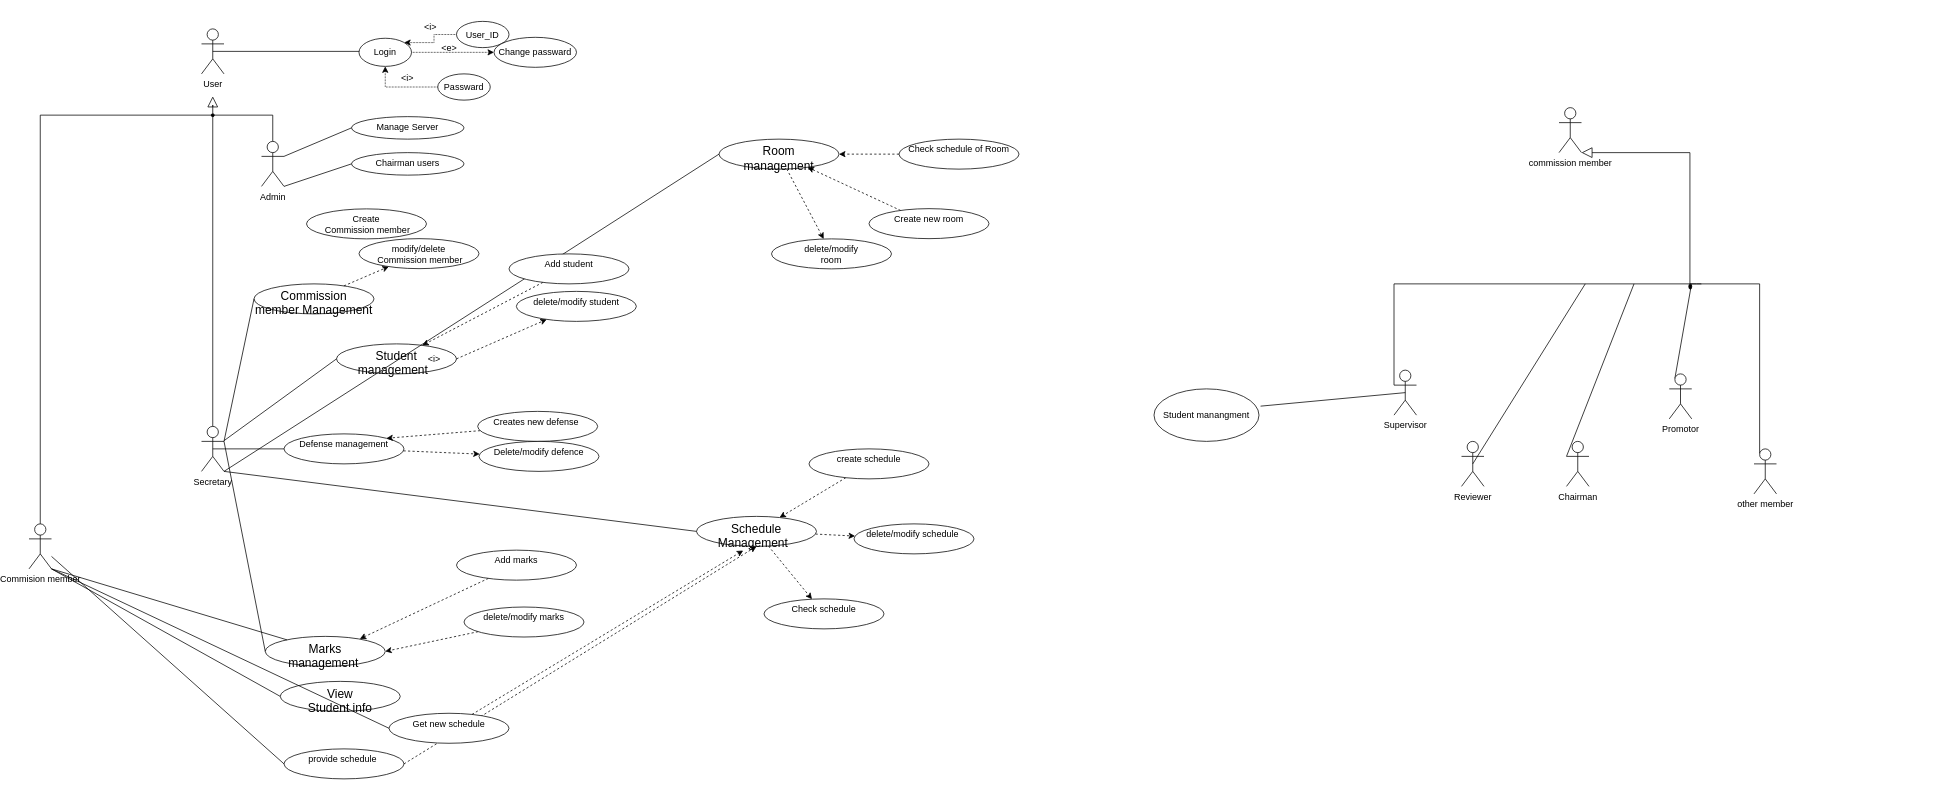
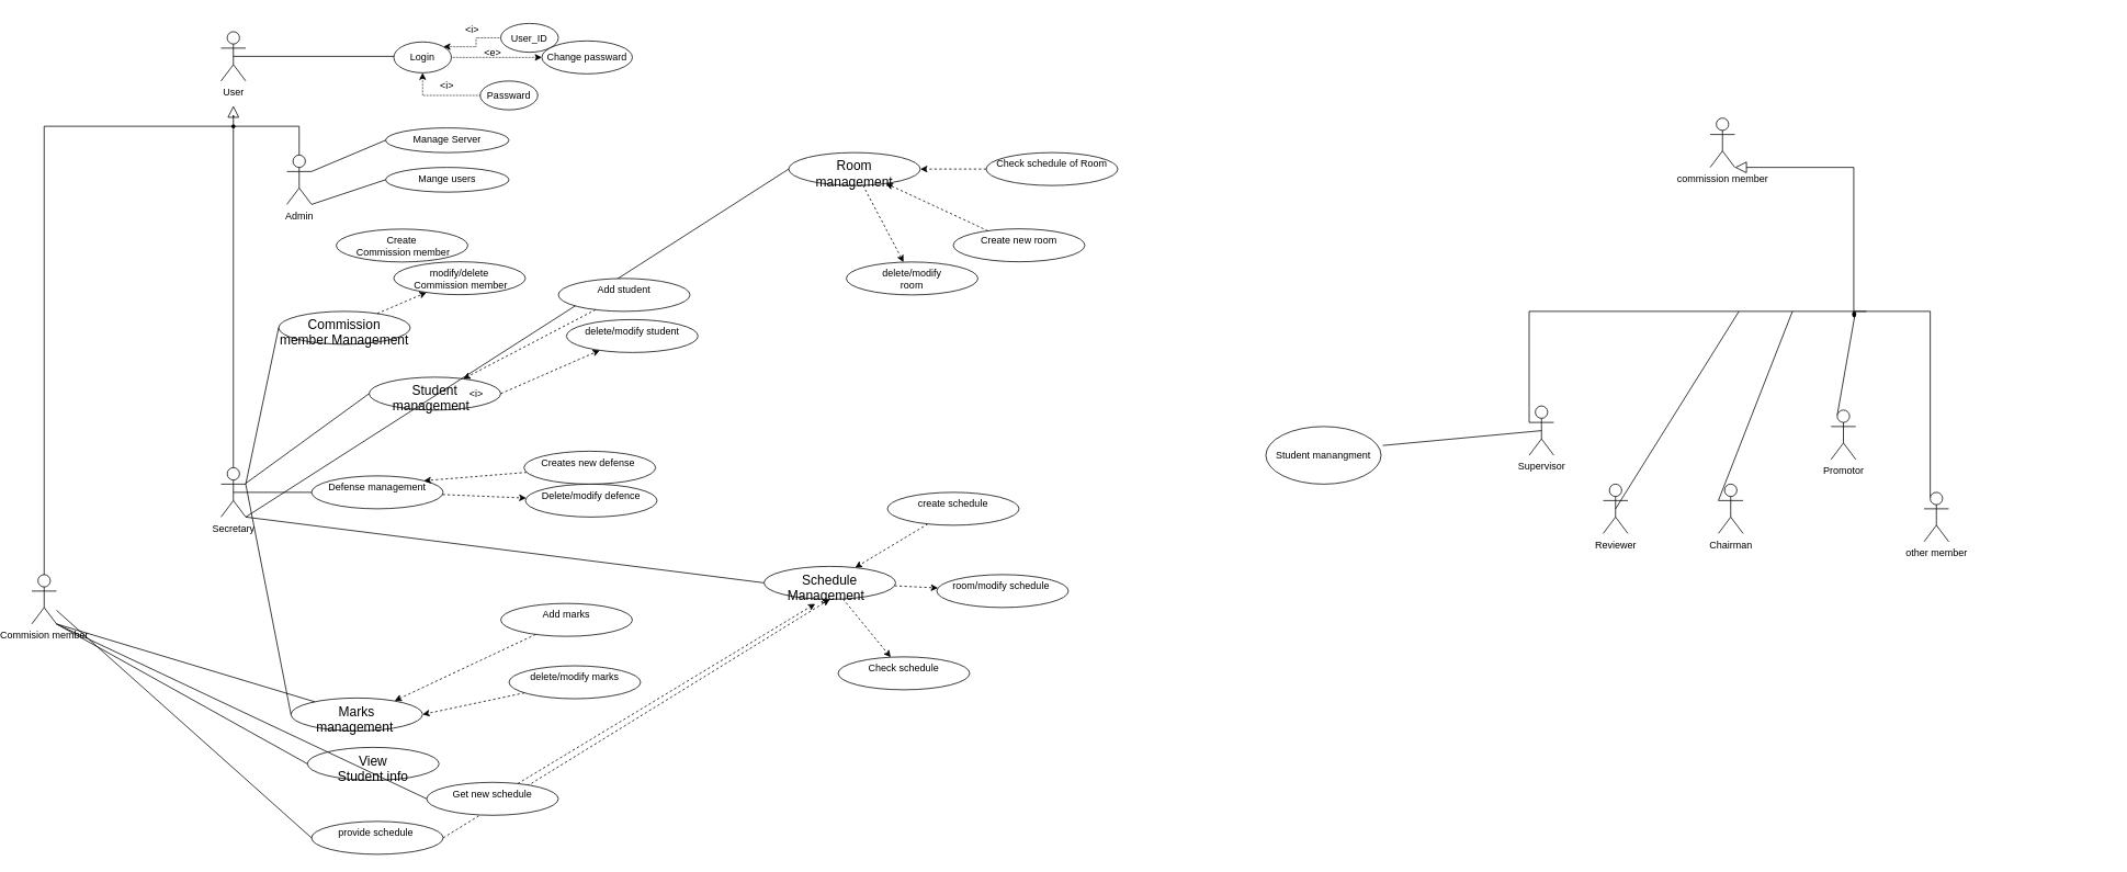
- <mxCell id="33" value="Chairman users" style="ellipse;whiteSpace=wrap;html=1;verticalAlign=top;" parent="1" vertex="1"><mxGeometry x="450" y="203" width="150" height="30" as="geometry" /></mxCell>
+ <mxCell id="33" value="Mange users" style="ellipse;whiteSpace=wrap;html=1;verticalAlign=top;" parent="1" vertex="1"><mxGeometry x="450" y="203" width="150" height="30" as="geometry" /></mxCell>
- <mxCell id="80" value="delete/modify schedule&amp;nbsp;" style="ellipse;whiteSpace=wrap;html=1;verticalAlign=top;" parent="1" vertex="1"><mxGeometry x="1120" y="698" width="160" height="40" as="geometry" /></mxCell>
+ <mxCell id="80" value="room/modify schedule&amp;nbsp;" style="ellipse;whiteSpace=wrap;html=1;verticalAlign=top;" parent="1" vertex="1"><mxGeometry x="1120" y="698" width="160" height="40" as="geometry" /></mxCell>
